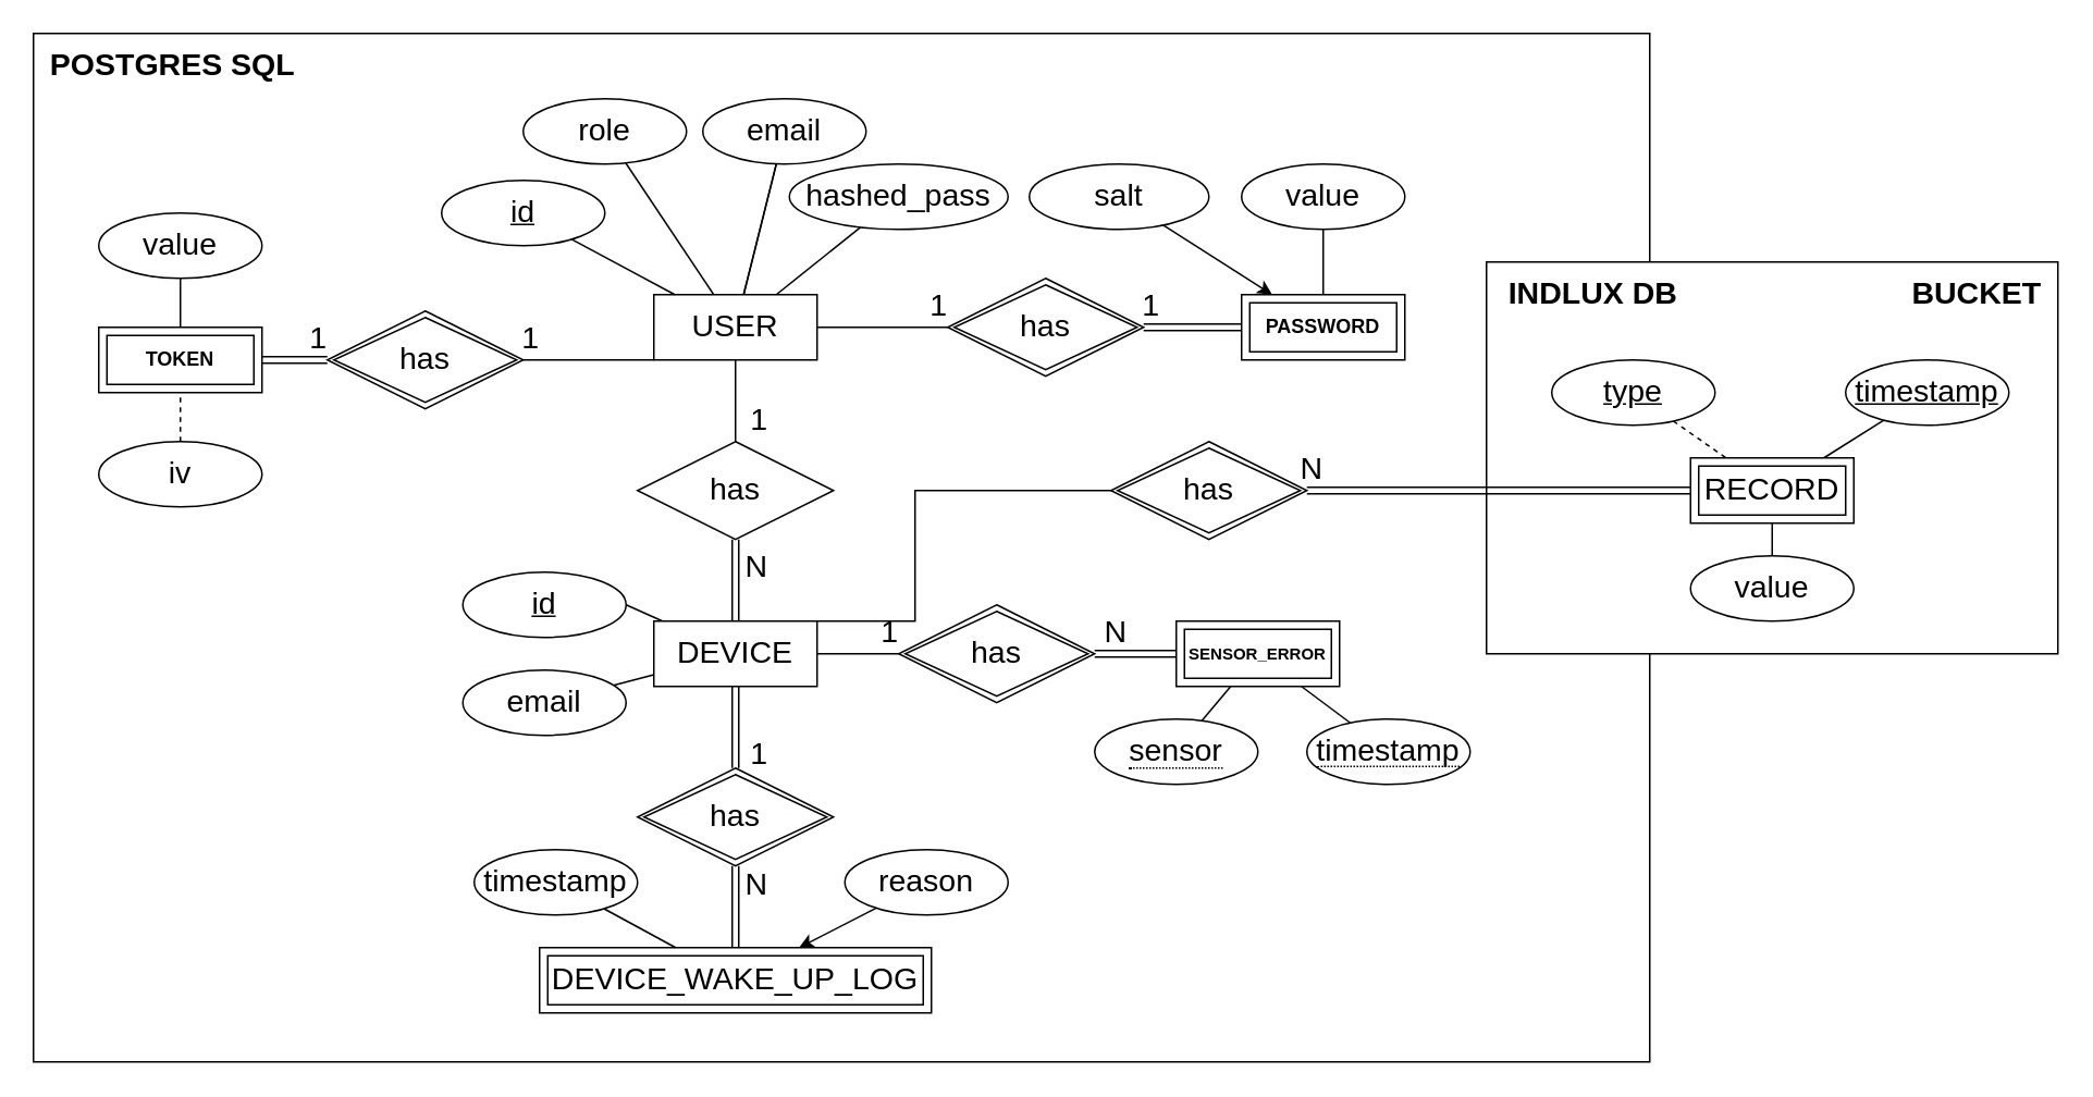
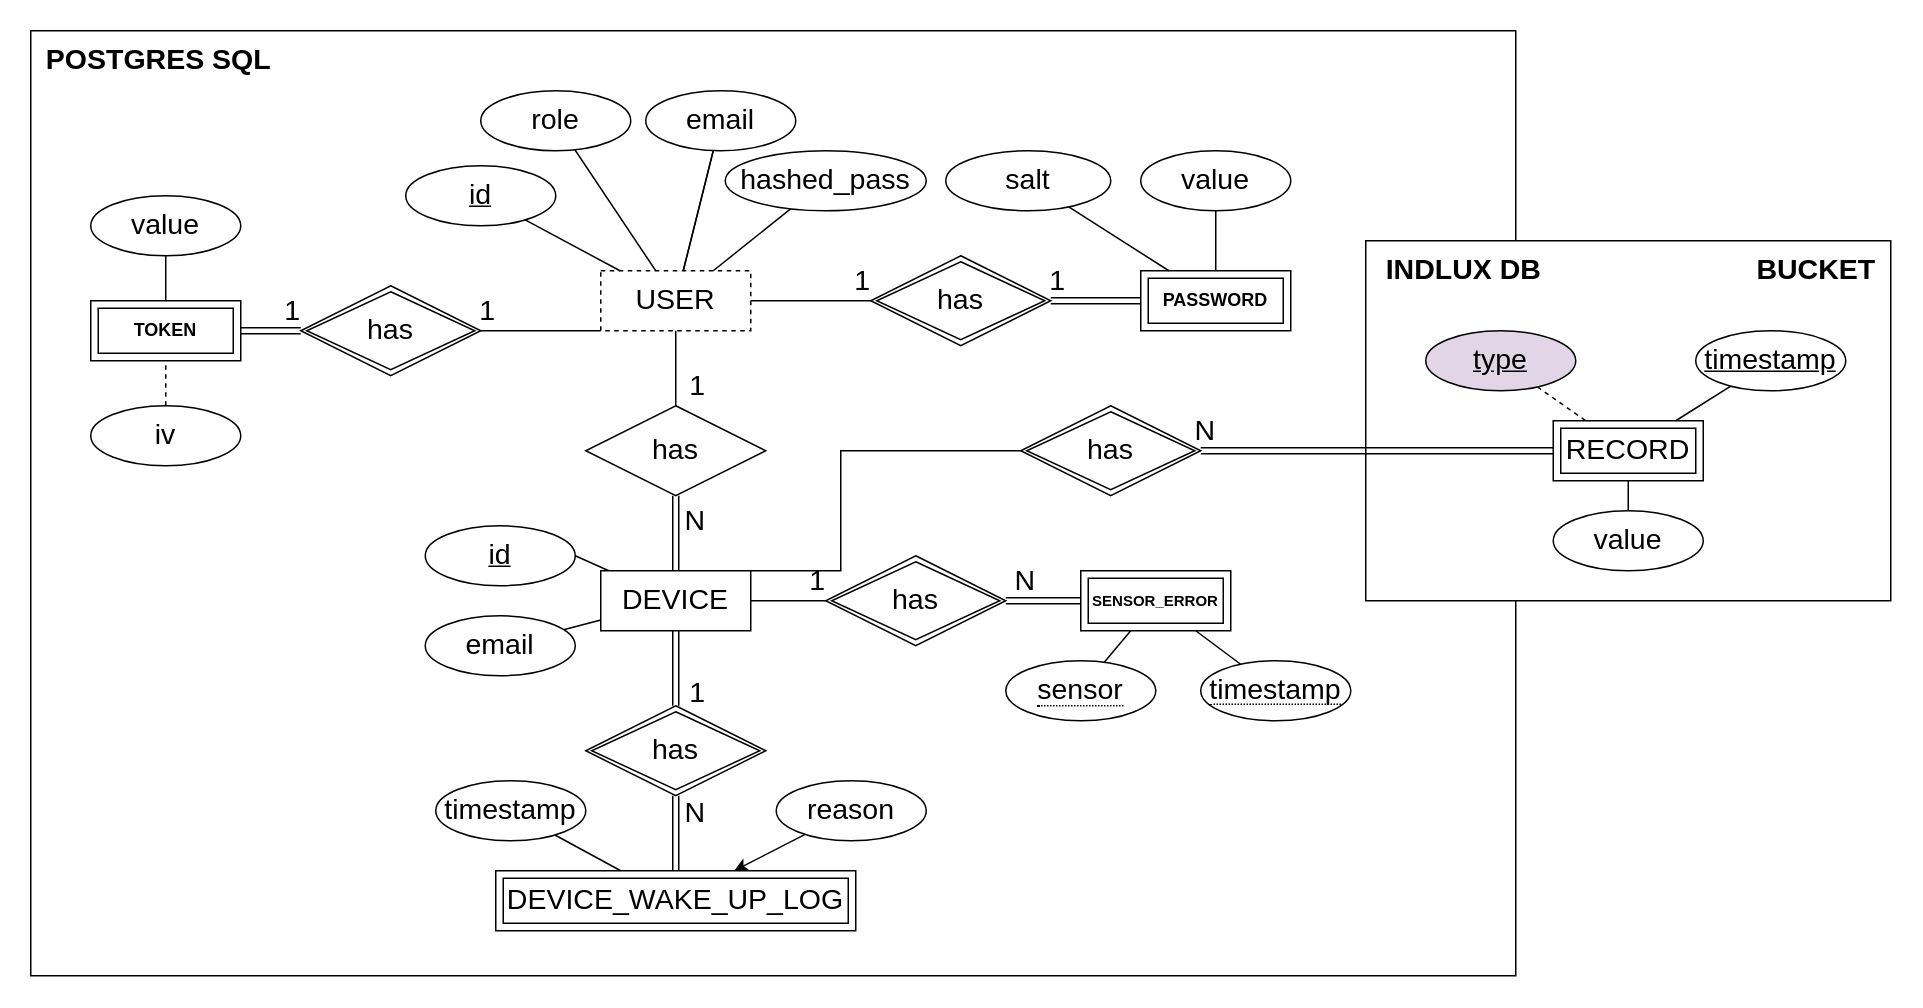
- <mxCell id="59" value="" style="endArrow=classic;html=1;rounded=0;" edge="1" parent="1" source="60" target="46"><mxGeometry relative="1" as="geometry"><mxPoint x="706.435" y="133.814" as="sourcePoint" /><mxPoint x="840" y="180" as="targetPoint" /></mxGeometry></mxCell>
+ <mxCell id="59" value="" style="endArrow=none;html=1;rounded=0;" edge="1" parent="1" source="60" target="46"><mxGeometry relative="1" as="geometry"><mxPoint x="706.435" y="133.814" as="sourcePoint" /><mxPoint x="840" y="180" as="targetPoint" /></mxGeometry></mxCell>
- <mxCell id="6" value="&lt;font style=&quot;font-size: 19px;&quot;&gt;USER&lt;/font&gt;" style="whiteSpace=wrap;html=1;align=center;" vertex="1" parent="1"><mxGeometry x="400" y="180" width="100" height="40" as="geometry" /></mxCell>
+ <mxCell id="6" value="&lt;font style=&quot;font-size: 19px;&quot;&gt;USER&lt;/font&gt;" style="whiteSpace=wrap;html=1;align=center;dashed=1;" vertex="1" parent="1"><mxGeometry x="400" y="180" width="100" height="40" as="geometry" /></mxCell>
- <mxCell id="66" value="type" style="ellipse;whiteSpace=wrap;html=1;align=center;fontStyle=4;fontSize=19;" vertex="1" parent="1"><mxGeometry x="950" y="220" width="100" height="40" as="geometry" /></mxCell>
+ <mxCell id="66" value="type" style="ellipse;whiteSpace=wrap;html=1;align=center;fontStyle=4;fontSize=19;fillColor=#e1d5e7;" vertex="1" parent="1"><mxGeometry x="950" y="220" width="100" height="40" as="geometry" /></mxCell>
